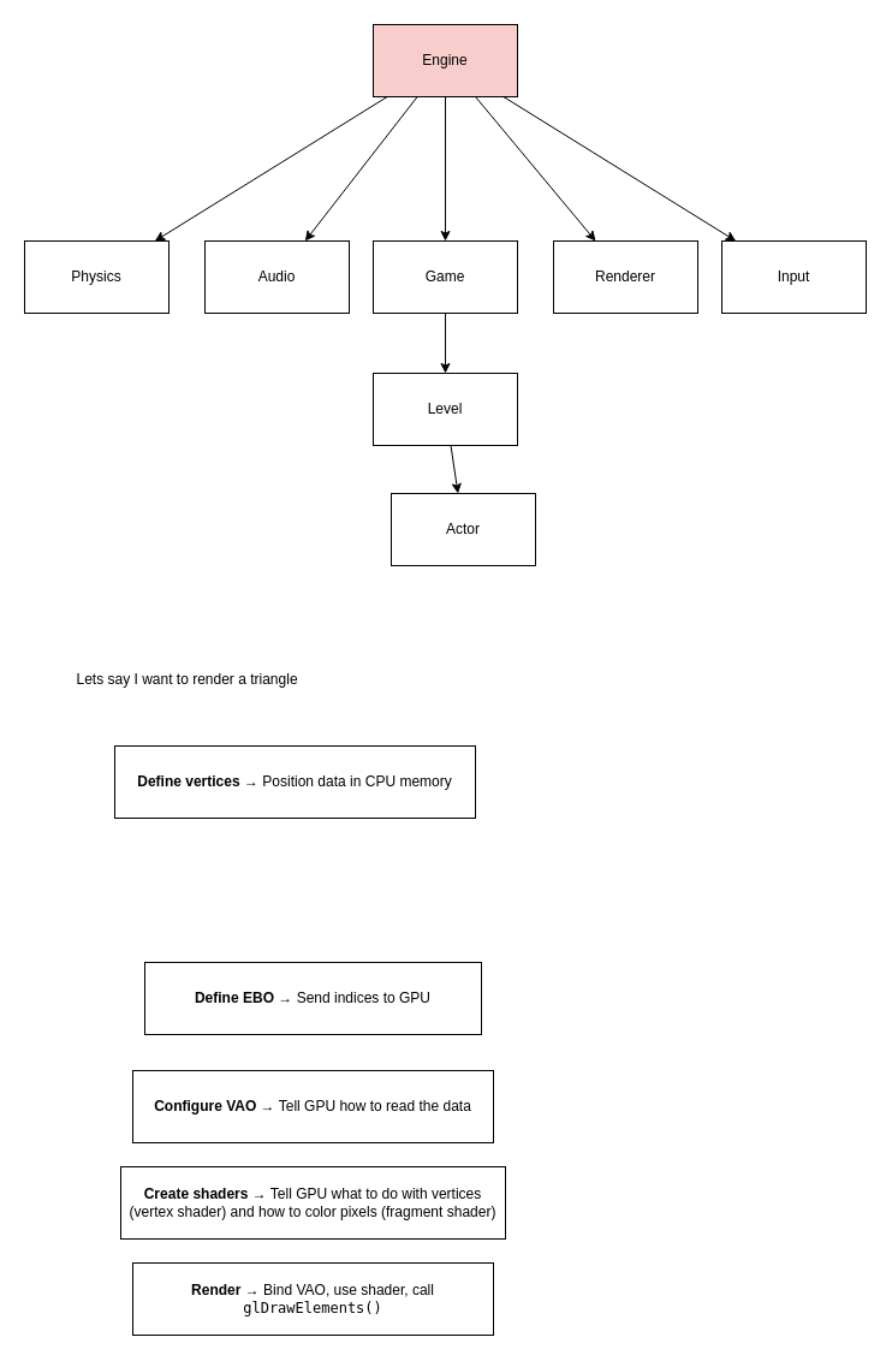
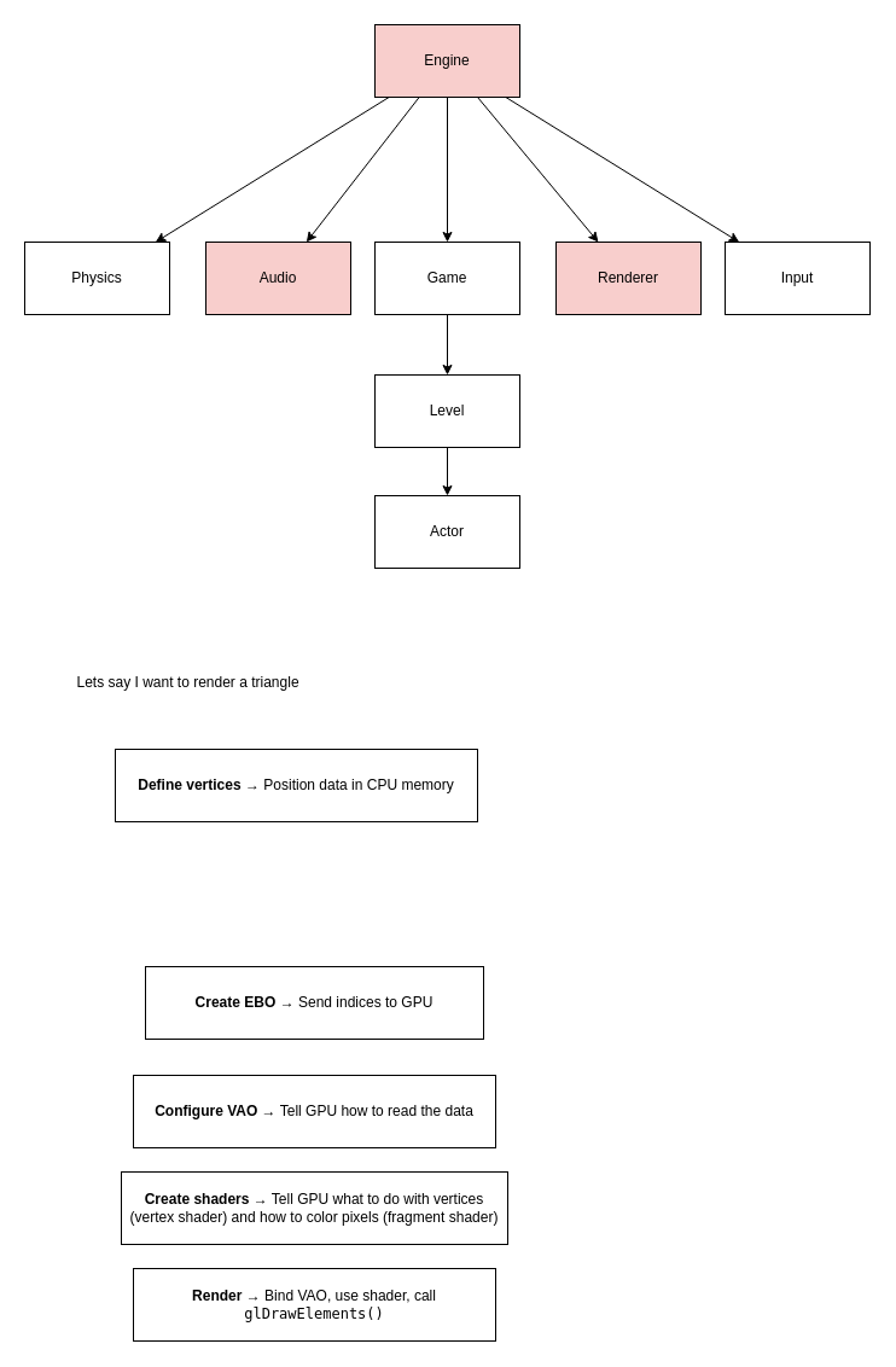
- <mxCell id="15" value="Audio" style="whiteSpace=wrap;html=1;" parent="1" vertex="1"><mxGeometry x="170" y="200" width="120" height="60" as="geometry" /></mxCell>
+ <mxCell id="15" value="Audio" style="whiteSpace=wrap;html=1;fillColor=#f8cecc;" parent="1" vertex="1"><mxGeometry x="170" y="200" width="120" height="60" as="geometry" /></mxCell>
- <mxCell id="13" value="Renderer" style="whiteSpace=wrap;html=1;" parent="1" vertex="1"><mxGeometry x="460" y="200" width="120" height="60" as="geometry" /></mxCell>
+ <mxCell id="13" value="Renderer" style="whiteSpace=wrap;html=1;fillColor=#f8cecc;" parent="1" vertex="1"><mxGeometry x="460" y="200" width="120" height="60" as="geometry" /></mxCell>
- <mxCell id="12" value="Actor" style="whiteSpace=wrap;html=1;" parent="1" vertex="1"><mxGeometry x="325" y="410" width="120" height="60" as="geometry" /></mxCell>
+ <mxCell id="12" value="Actor" style="whiteSpace=wrap;html=1;" parent="1" vertex="1"><mxGeometry x="310" y="410" width="120" height="60" as="geometry" /></mxCell>
- <mxCell id="19" value="&lt;strong&gt;Define EBO&lt;/strong&gt; → Send indices to GPU" style="whiteSpace=wrap;html=1;" vertex="1" parent="1"><mxGeometry x="120" y="800" width="280" height="60" as="geometry" /></mxCell>
+ <mxCell id="19" value="&lt;strong&gt;Create EBO&lt;/strong&gt; → Send indices to GPU" style="whiteSpace=wrap;html=1;" vertex="1" parent="1"><mxGeometry x="120" y="800" width="280" height="60" as="geometry" /></mxCell>
